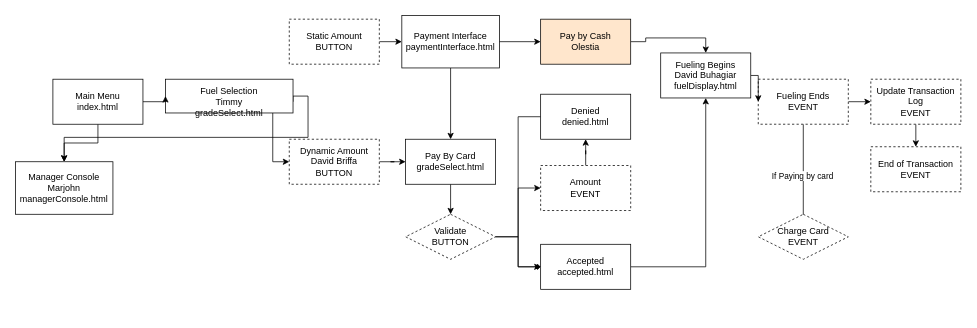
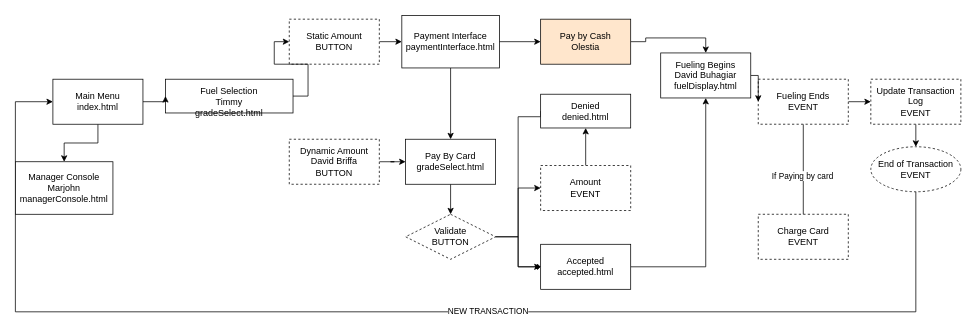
- <mxCell id="40" value="&lt;div&gt;Denied&lt;/div&gt;&lt;div&gt;denied.html&lt;br&gt;&lt;/div&gt;" style="rounded=0;whiteSpace=wrap;html=1;" vertex="1" parent="1"><mxGeometry x="720" y="125" width="120" height="60" as="geometry" /></mxCell>
+ <mxCell id="40" value="&lt;div&gt;Denied&lt;/div&gt;&lt;div&gt;denied.html&lt;br&gt;&lt;/div&gt;" style="rounded=0;whiteSpace=wrap;html=1;" vertex="1" parent="1"><mxGeometry x="720" y="125" width="120" height="45" as="geometry" /></mxCell>
- <mxCell id="27" style="edgeStyle=orthogonalEdgeStyle;rounded=0;orthogonalLoop=1;jettySize=auto;html=1;exitX=1;exitY=0.5;exitDx=0;exitDy=0;" parent="1" source="29" target="38" edge="1"><mxGeometry relative="1" as="geometry" /></mxCell>
+ <mxCell id="27" style="edgeStyle=orthogonalEdgeStyle;rounded=0;orthogonalLoop=1;jettySize=auto;html=1;exitX=1;exitY=0.5;exitDx=0;exitDy=0;entryX=0;entryY=0.5;entryDx=0;entryDy=0;" parent="1" source="29" target="26" edge="1"><mxGeometry relative="1" as="geometry" /></mxCell>
- <mxCell id="28" style="edgeStyle=orthogonalEdgeStyle;rounded=0;orthogonalLoop=1;jettySize=auto;html=1;exitX=1;exitY=0.5;exitDx=0;exitDy=0;entryX=0;entryY=0.5;entryDx=0;entryDy=0;" parent="1" source="29" target="24" edge="1"><mxGeometry relative="1" as="geometry"><Array as="points"><mxPoint x="363" y="135" /><mxPoint x="363" y="215" /></Array></mxGeometry></mxCell>
- <mxCell id="34" value="&lt;div&gt;End of Transaction&lt;/div&gt;EVENT" style="rounded=0;whiteSpace=wrap;html=1;dashed=1;" parent="1" vertex="1"><mxGeometry x="1160" y="195" width="120" height="60" as="geometry" /></mxCell>
+ <mxCell id="34" value="&lt;div&gt;End of Transaction&lt;/div&gt;EVENT" style="ellipse;whiteSpace=wrap;html=1;dashed=1;" parent="1" vertex="1"><mxGeometry x="1160" y="195" width="120" height="60" as="geometry" /></mxCell>
- <mxCell id="2" value="&lt;div&gt;Charge Card&lt;/div&gt;&lt;div&gt;EVENT&lt;br&gt;&lt;/div&gt;" style="rhombus;whiteSpace=wrap;html=1;dashed=1;" parent="1" vertex="1"><mxGeometry x="1010" y="285" width="120" height="60" as="geometry" /></mxCell>
+ <mxCell id="2" value="&lt;div&gt;Charge Card&lt;/div&gt;&lt;div&gt;EVENT&lt;br&gt;&lt;/div&gt;" style="rounded=0;whiteSpace=wrap;html=1;dashed=1;" parent="1" vertex="1"><mxGeometry x="1010" y="285" width="120" height="60" as="geometry" /></mxCell>
+ <mxCell id="32" value="" style="edgeStyle=orthogonalEdgeStyle;rounded=0;orthogonalLoop=1;jettySize=auto;html=1;entryX=0;entryY=0.5;entryDx=0;entryDy=0;" parent="1" source="34" target="37" edge="1"><mxGeometry relative="1" as="geometry"><mxPoint x="20" y="125" as="targetPoint" /><Array as="points"><mxPoint x="1220" y="415" /><mxPoint x="20" y="415" /><mxPoint x="20" y="135" /></Array></mxGeometry></mxCell>
+ <mxCell id="33" value="NEW TRANSACTION" style="edgeLabel;html=1;align=center;verticalAlign=middle;resizable=0;points=[];" parent="32" connectable="0" vertex="1"><mxGeometry x="0.374" y="-2" relative="1" as="geometry"><mxPoint x="430" as="offset" /></mxGeometry></mxCell>
